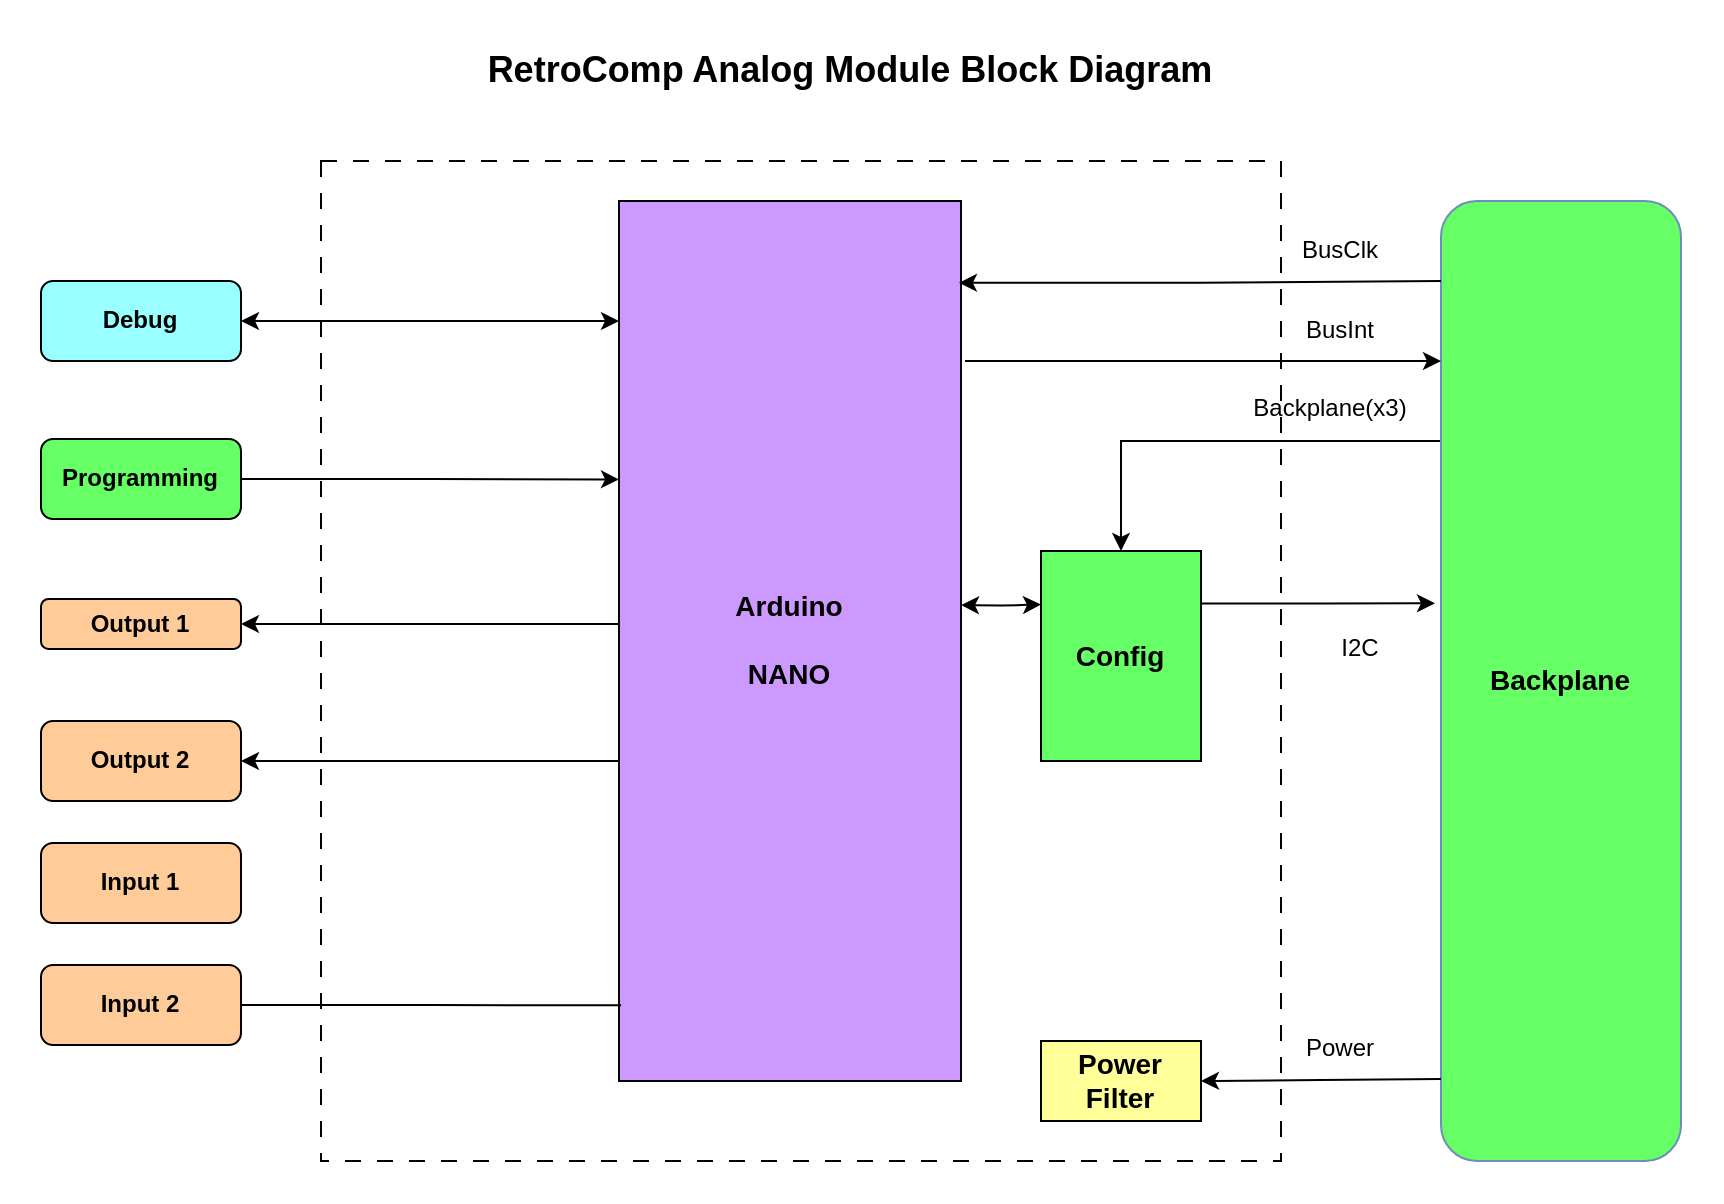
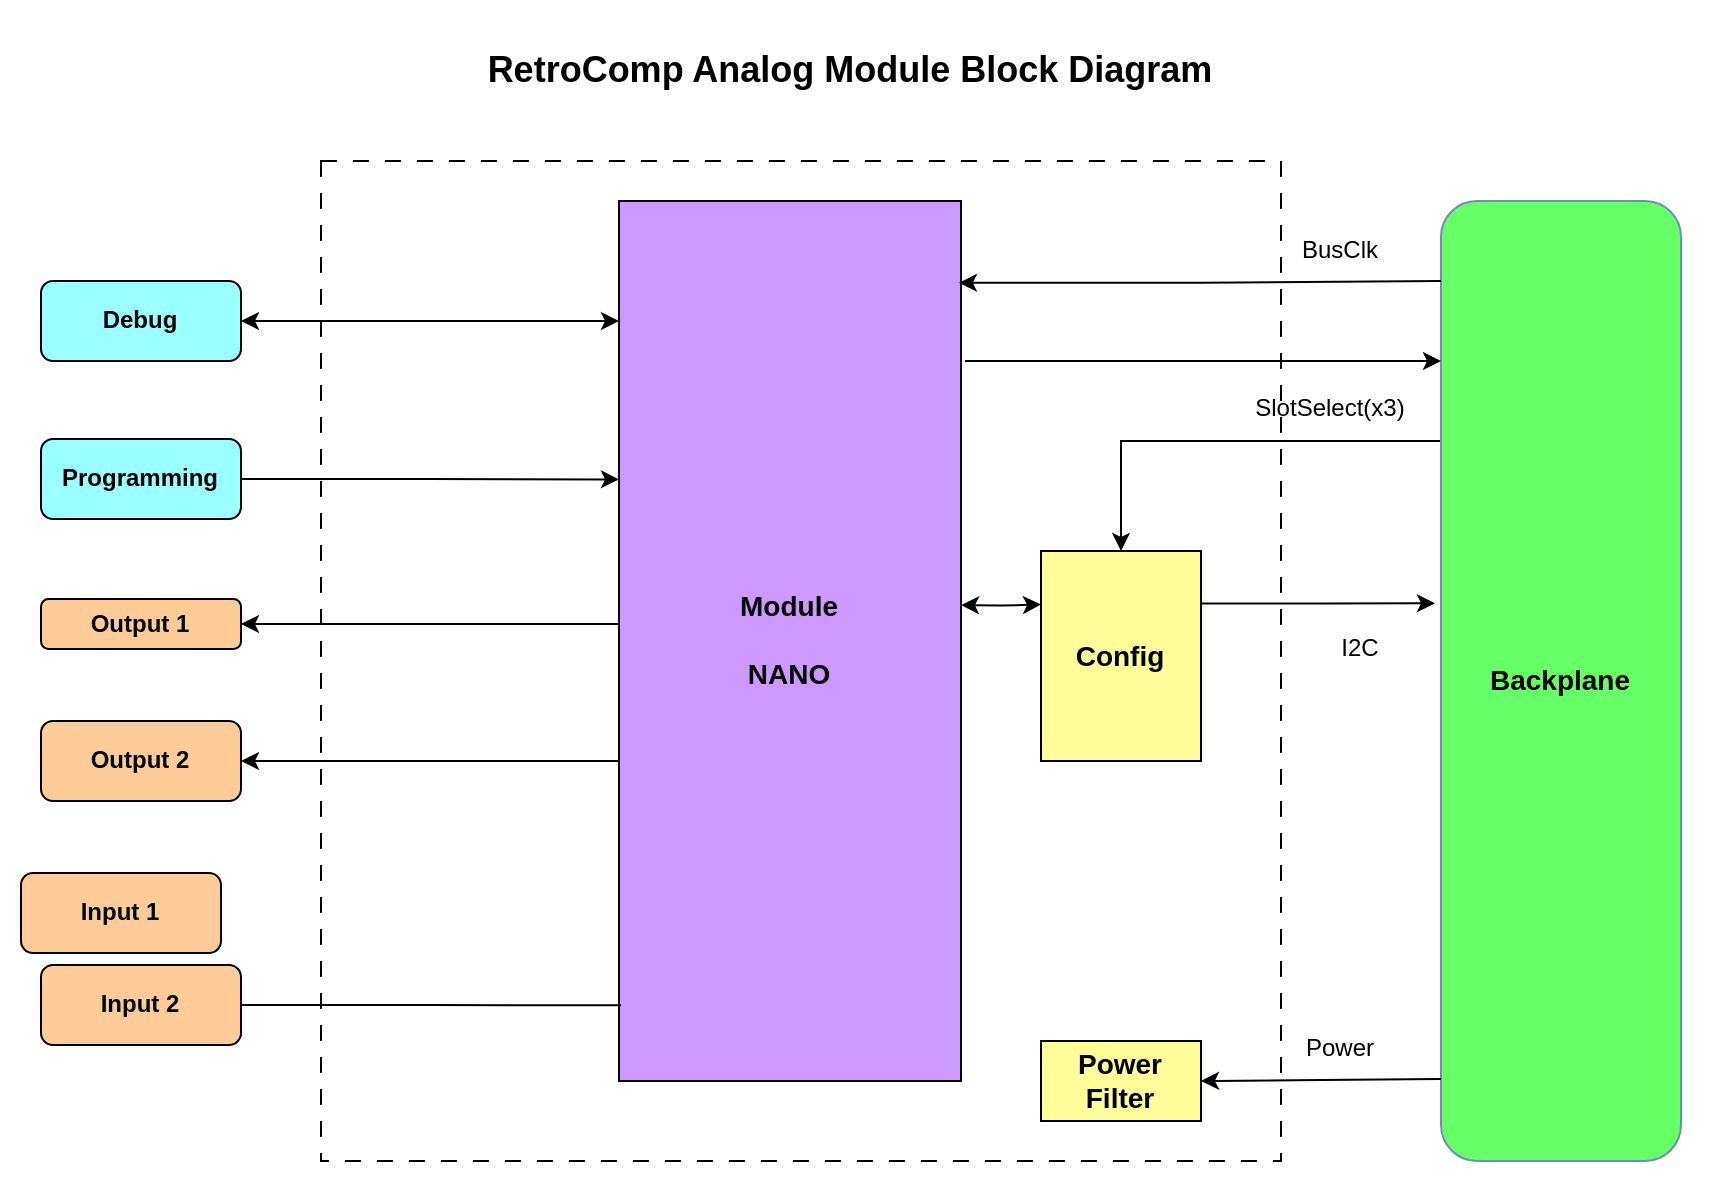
- <mxCell id="13" value="BusInt" style="text;html=1;align=center;verticalAlign=middle;whiteSpace=wrap;rounded=0;" parent="1" vertex="1"><mxGeometry x="640" y="150" width="60" height="30" as="geometry" /></mxCell>
- <mxCell id="14" value="Backplane(x3)" style="text;html=1;align=center;verticalAlign=middle;whiteSpace=wrap;rounded=0;" parent="1" vertex="1"><mxGeometry x="625" y="189" width="80" height="30" as="geometry" /></mxCell>
+ <mxCell id="14" value="SlotSelect(x3)" style="text;html=1;align=center;verticalAlign=middle;whiteSpace=wrap;rounded=0;" parent="1" vertex="1"><mxGeometry x="625" y="189" width="80" height="30" as="geometry" /></mxCell>
- <mxCell id="18" value="&lt;b&gt;Programming&lt;/b&gt;" style="rounded=1;whiteSpace=wrap;html=1;fillColor=#66ff66;" parent="1" vertex="1"><mxGeometry x="20" y="219" width="100" height="40" as="geometry" /></mxCell>
+ <mxCell id="18" value="&lt;b&gt;Programming&lt;/b&gt;" style="rounded=1;whiteSpace=wrap;html=1;fillColor=#99FFFF;" parent="1" vertex="1"><mxGeometry x="20" y="219" width="100" height="40" as="geometry" /></mxCell>
- <mxCell id="9" value="&lt;span style=&quot;font-size: 14px;&quot;&gt;&lt;b&gt;Arduino&lt;/b&gt;&lt;/span&gt;&lt;div&gt;&lt;span style=&quot;font-size: 14px;&quot;&gt;&lt;b&gt;&lt;br&gt;&lt;/b&gt;&lt;/span&gt;&lt;/div&gt;&lt;div&gt;&lt;span style=&quot;font-size: 14px;&quot;&gt;&lt;b&gt;NANO&lt;/b&gt;&lt;/span&gt;&lt;/div&gt;" style="rounded=0;whiteSpace=wrap;html=1;fillColor=#CC99FF;" parent="1" vertex="1"><mxGeometry x="309" y="100" width="171" height="440" as="geometry" /></mxCell>
+ <mxCell id="9" value="&lt;span style=&quot;font-size: 14px;&quot;&gt;&lt;b&gt;Module&lt;/b&gt;&lt;/span&gt;&lt;div&gt;&lt;span style=&quot;font-size: 14px;&quot;&gt;&lt;b&gt;&lt;br&gt;&lt;/b&gt;&lt;/span&gt;&lt;/div&gt;&lt;div&gt;&lt;span style=&quot;font-size: 14px;&quot;&gt;&lt;b&gt;NANO&lt;/b&gt;&lt;/span&gt;&lt;/div&gt;" style="rounded=0;whiteSpace=wrap;html=1;fillColor=#CC99FF;" parent="1" vertex="1"><mxGeometry x="309" y="100" width="171" height="440" as="geometry" /></mxCell>
- <mxCell id="24" value="&lt;span style=&quot;font-size: 14px;&quot;&gt;&lt;b&gt;Config&lt;/b&gt;&lt;/span&gt;" style="rounded=0;whiteSpace=wrap;html=1;fillColor=#66ff66;" parent="1" vertex="1"><mxGeometry x="520" y="275" width="80" height="105" as="geometry" /></mxCell>
+ <mxCell id="24" value="&lt;span style=&quot;font-size: 14px;&quot;&gt;&lt;b&gt;Config&lt;/b&gt;&lt;/span&gt;" style="rounded=0;whiteSpace=wrap;html=1;fillColor=#FFFF99;" parent="1" vertex="1"><mxGeometry x="520" y="275" width="80" height="105" as="geometry" /></mxCell>
- <mxCell id="27" value="&lt;b&gt;Input 1&lt;/b&gt;" style="rounded=1;whiteSpace=wrap;html=1;fillColor=#FFCC99;" vertex="1" parent="1"><mxGeometry x="20" y="421" width="100" height="40" as="geometry" /></mxCell>
+ <mxCell id="27" value="&lt;b&gt;Input 1&lt;/b&gt;" style="rounded=1;whiteSpace=wrap;html=1;fillColor=#FFCC99;" vertex="1" parent="1"><mxGeometry x="10" y="436" width="100" height="40" as="geometry" /></mxCell>
